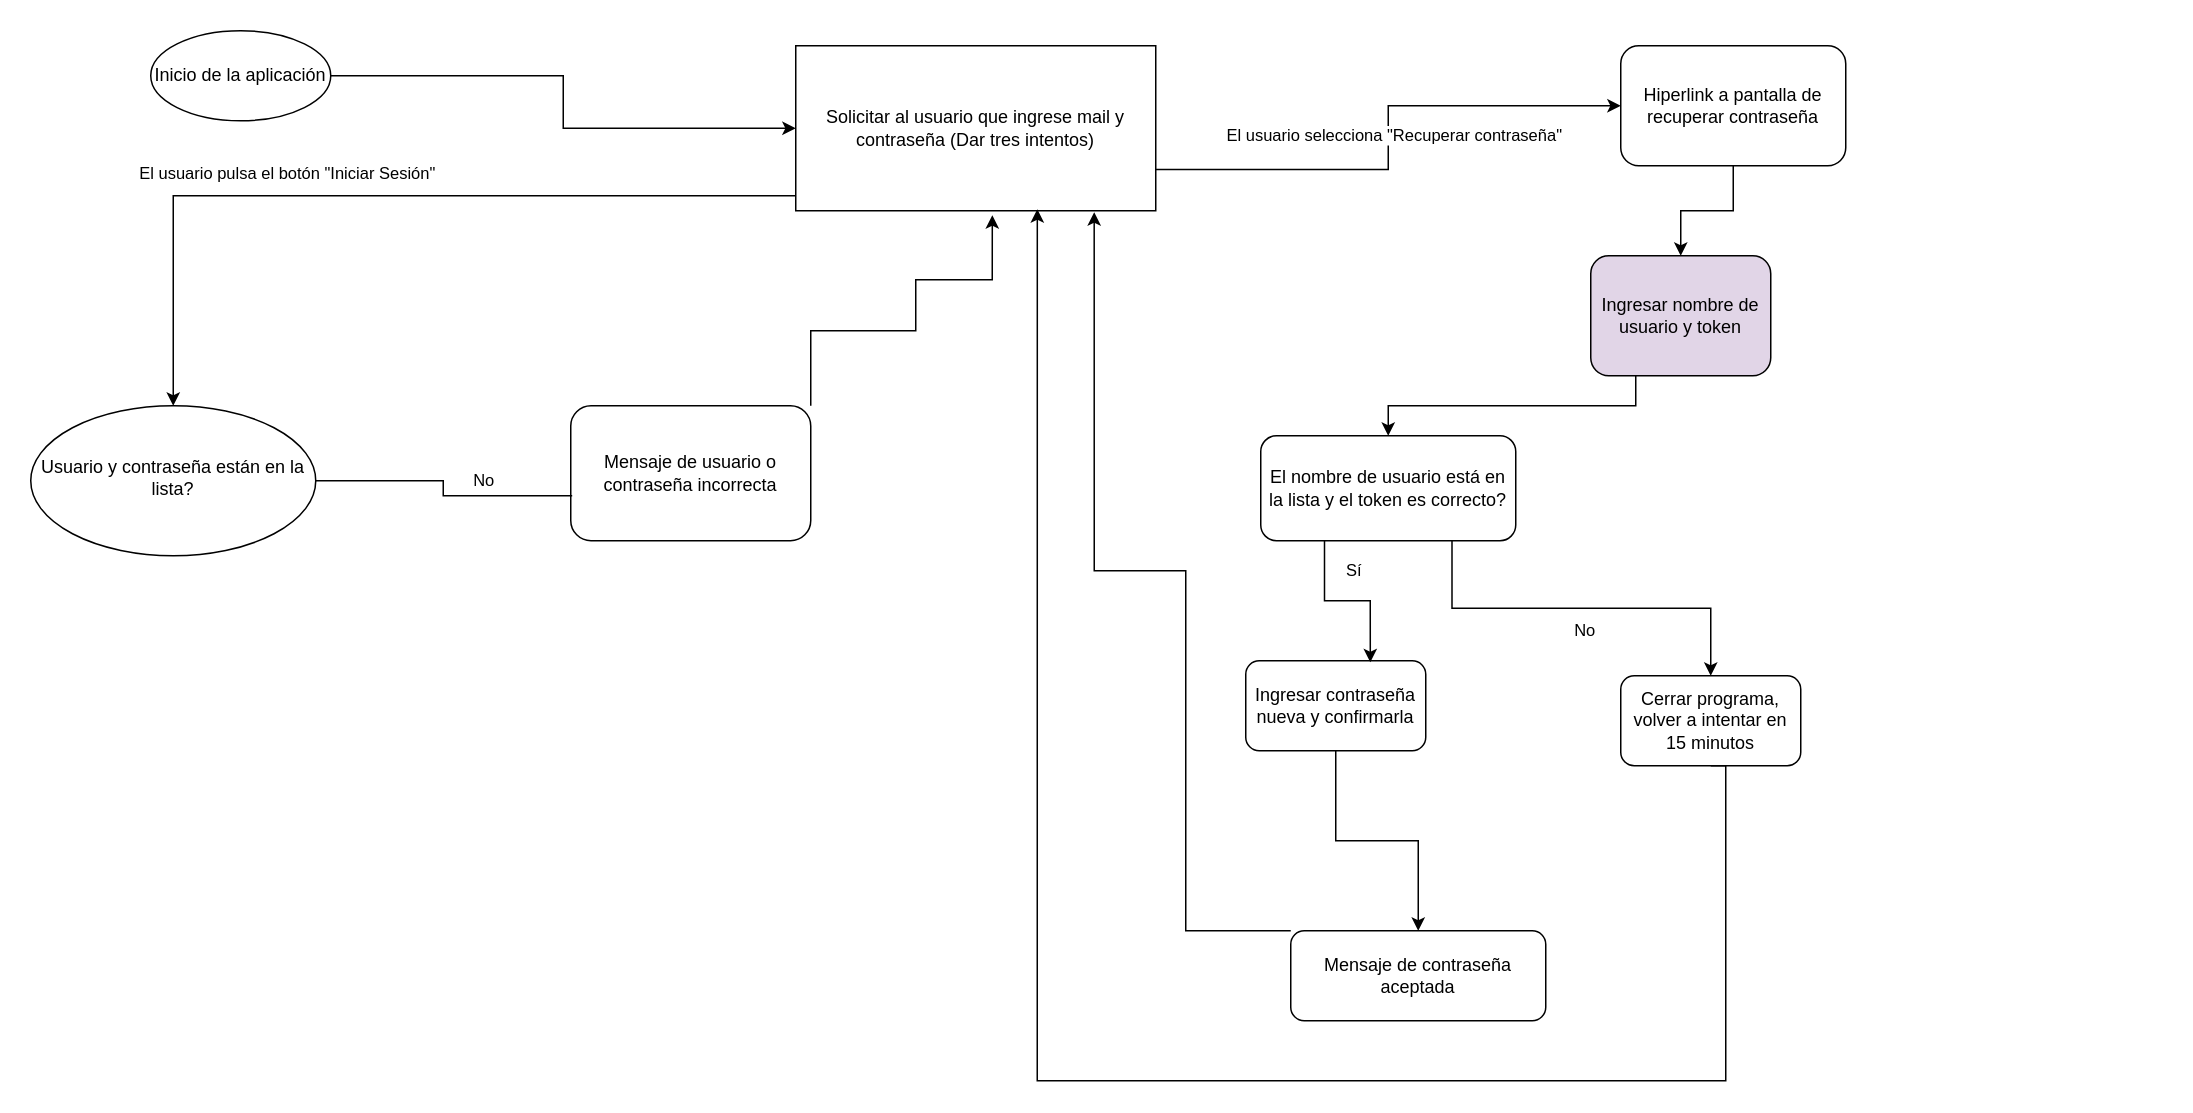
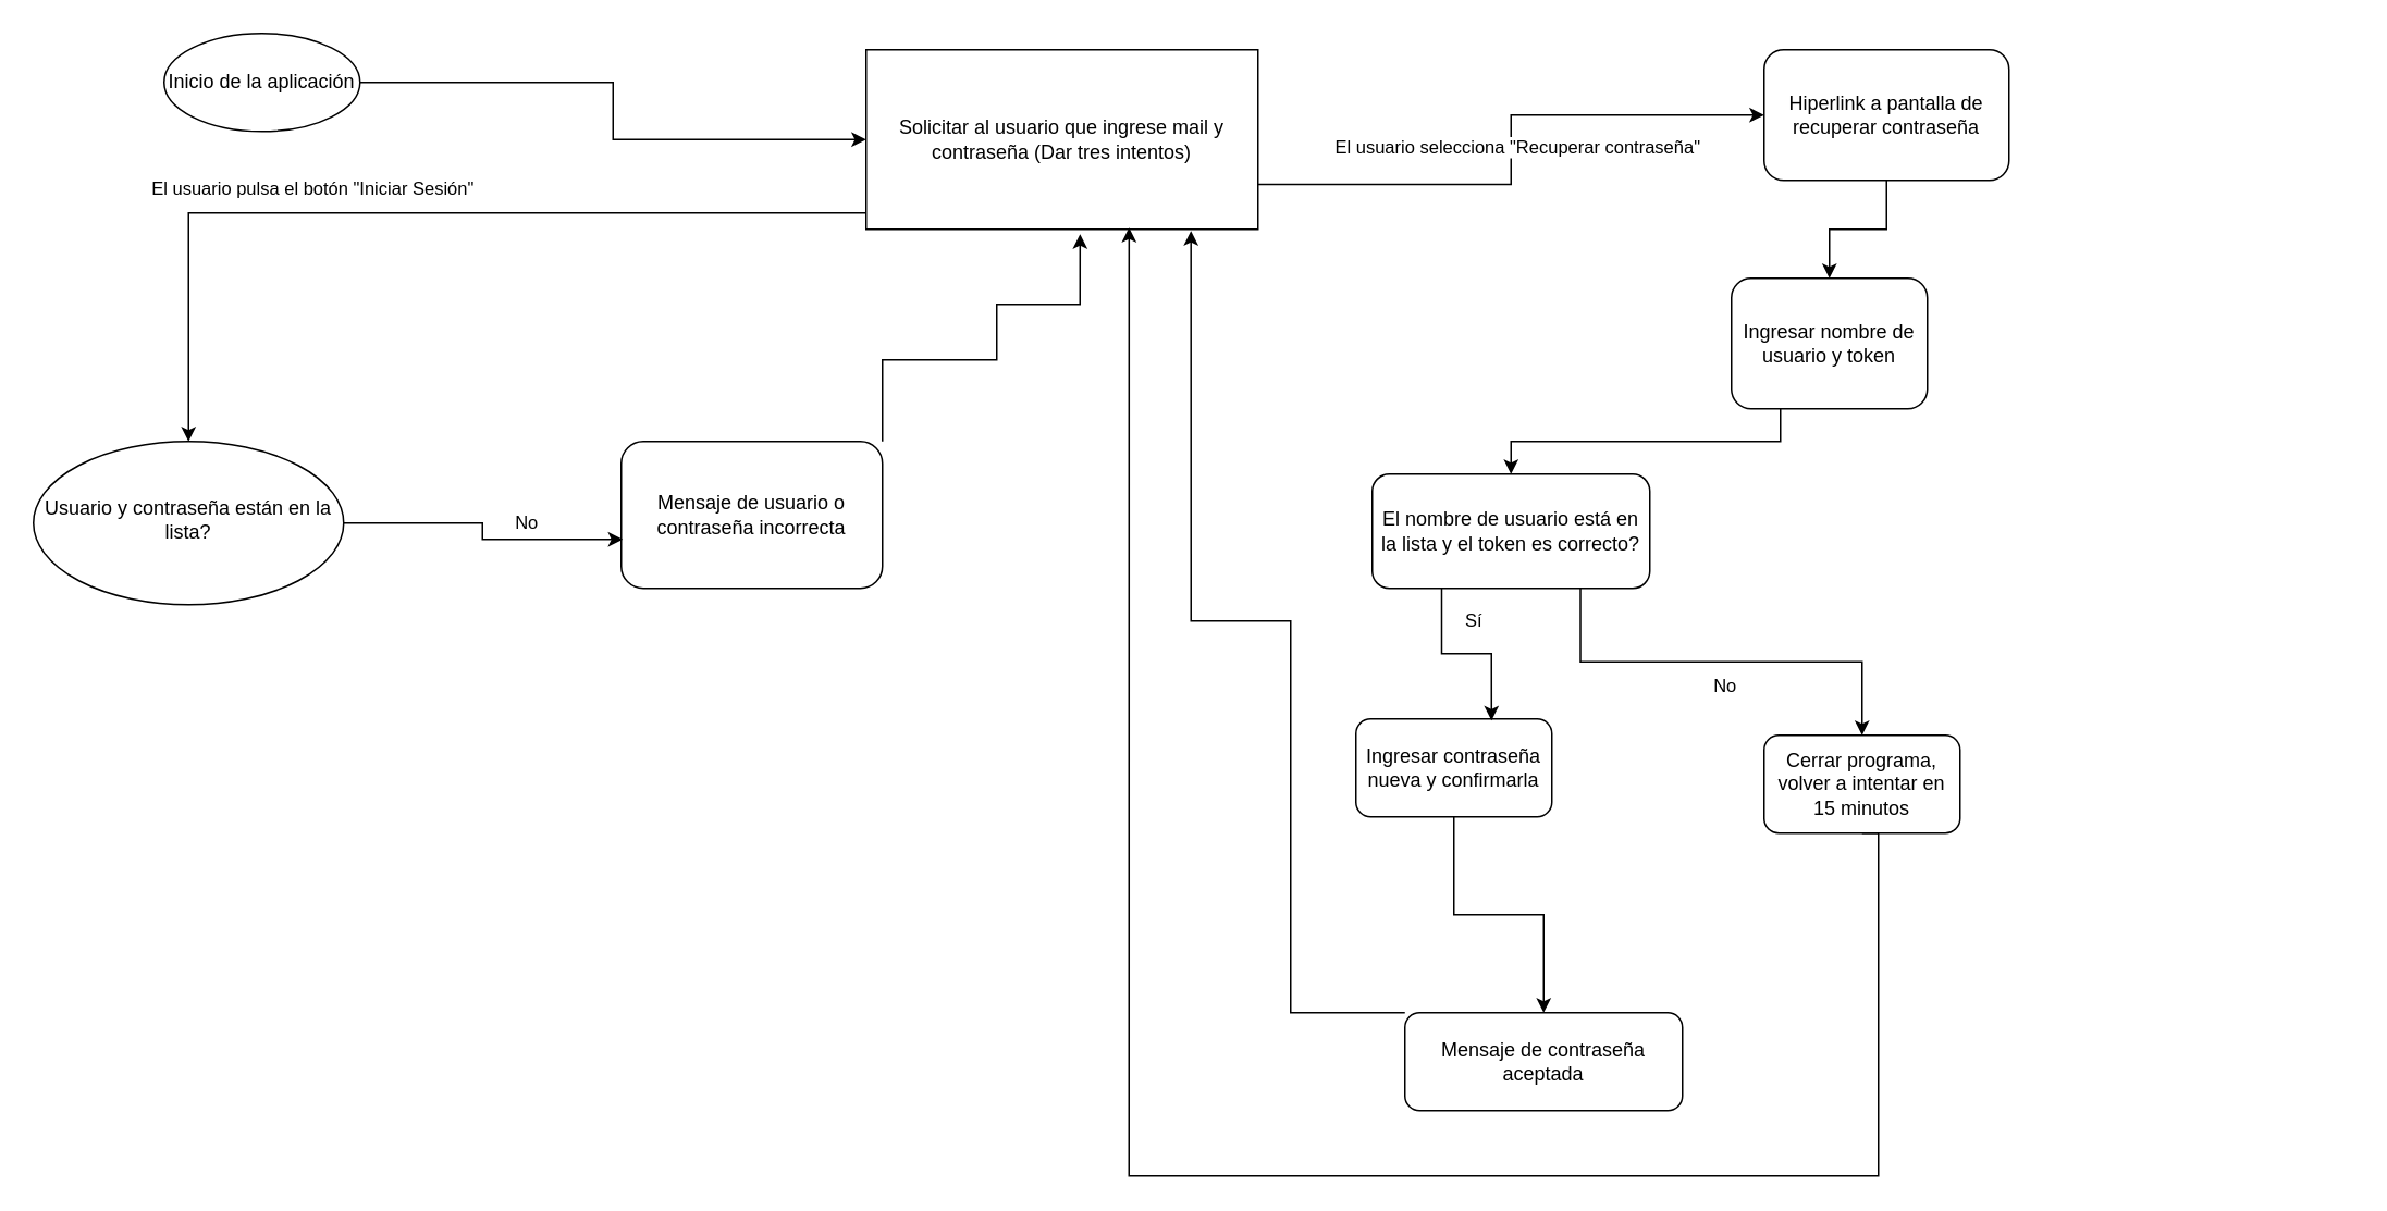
- <mxCell id="9" value="Ingresar nombre de usuario y token" style="rounded=1;whiteSpace=wrap;html=1;fillColor=#e1d5e7;" parent="1" vertex="1"><mxGeometry x="1060" y="170" width="120" height="80" as="geometry" /></mxCell>
+ <mxCell id="9" value="Ingresar nombre de usuario y token" style="rounded=1;whiteSpace=wrap;html=1;" parent="1" vertex="1"><mxGeometry x="1060" y="170" width="120" height="80" as="geometry" /></mxCell>
- <mxCell id="24" value="No" style="edgeStyle=orthogonalEdgeStyle;rounded=0;orthogonalLoop=1;jettySize=auto;html=1;exitX=1;exitY=0.5;exitDx=0;exitDy=0;entryX=0.006;entryY=0.667;entryDx=0;entryDy=0;entryPerimeter=0;endArrow=none;" parent="1" source="3" target="22" edge="1"><mxGeometry x="0.343" y="10" relative="1" as="geometry"><mxPoint as="offset" /></mxGeometry></mxCell>
+ <mxCell id="24" value="No" style="edgeStyle=orthogonalEdgeStyle;rounded=0;orthogonalLoop=1;jettySize=auto;html=1;exitX=1;exitY=0.5;exitDx=0;exitDy=0;entryX=0.006;entryY=0.667;entryDx=0;entryDy=0;entryPerimeter=0;" parent="1" source="3" target="22" edge="1"><mxGeometry x="0.343" y="10" relative="1" as="geometry"><mxPoint as="offset" /></mxGeometry></mxCell>
